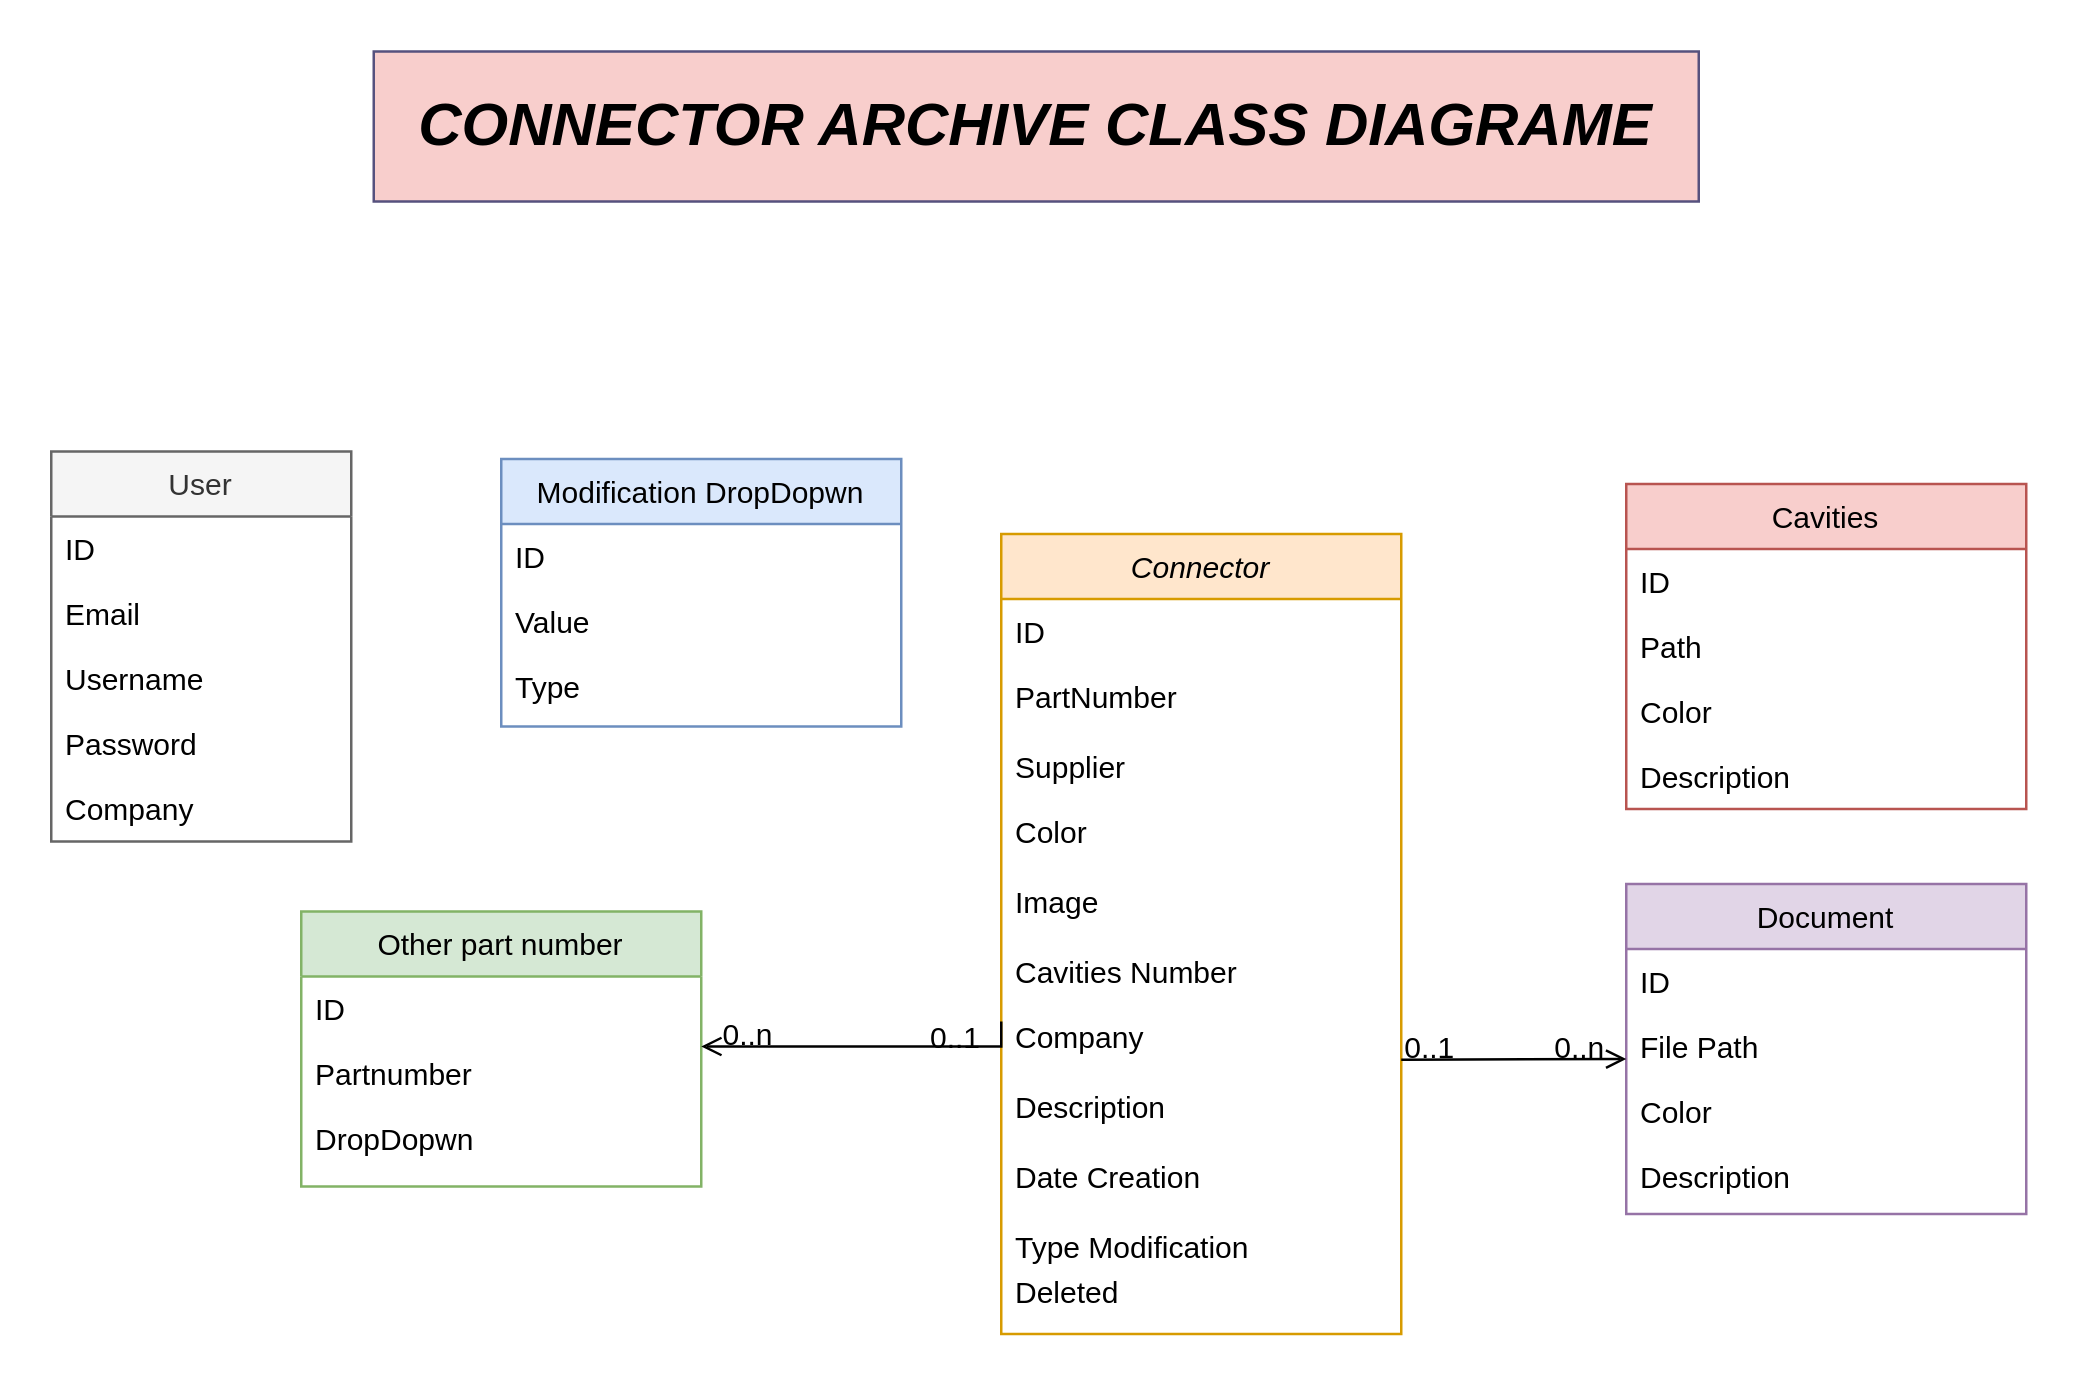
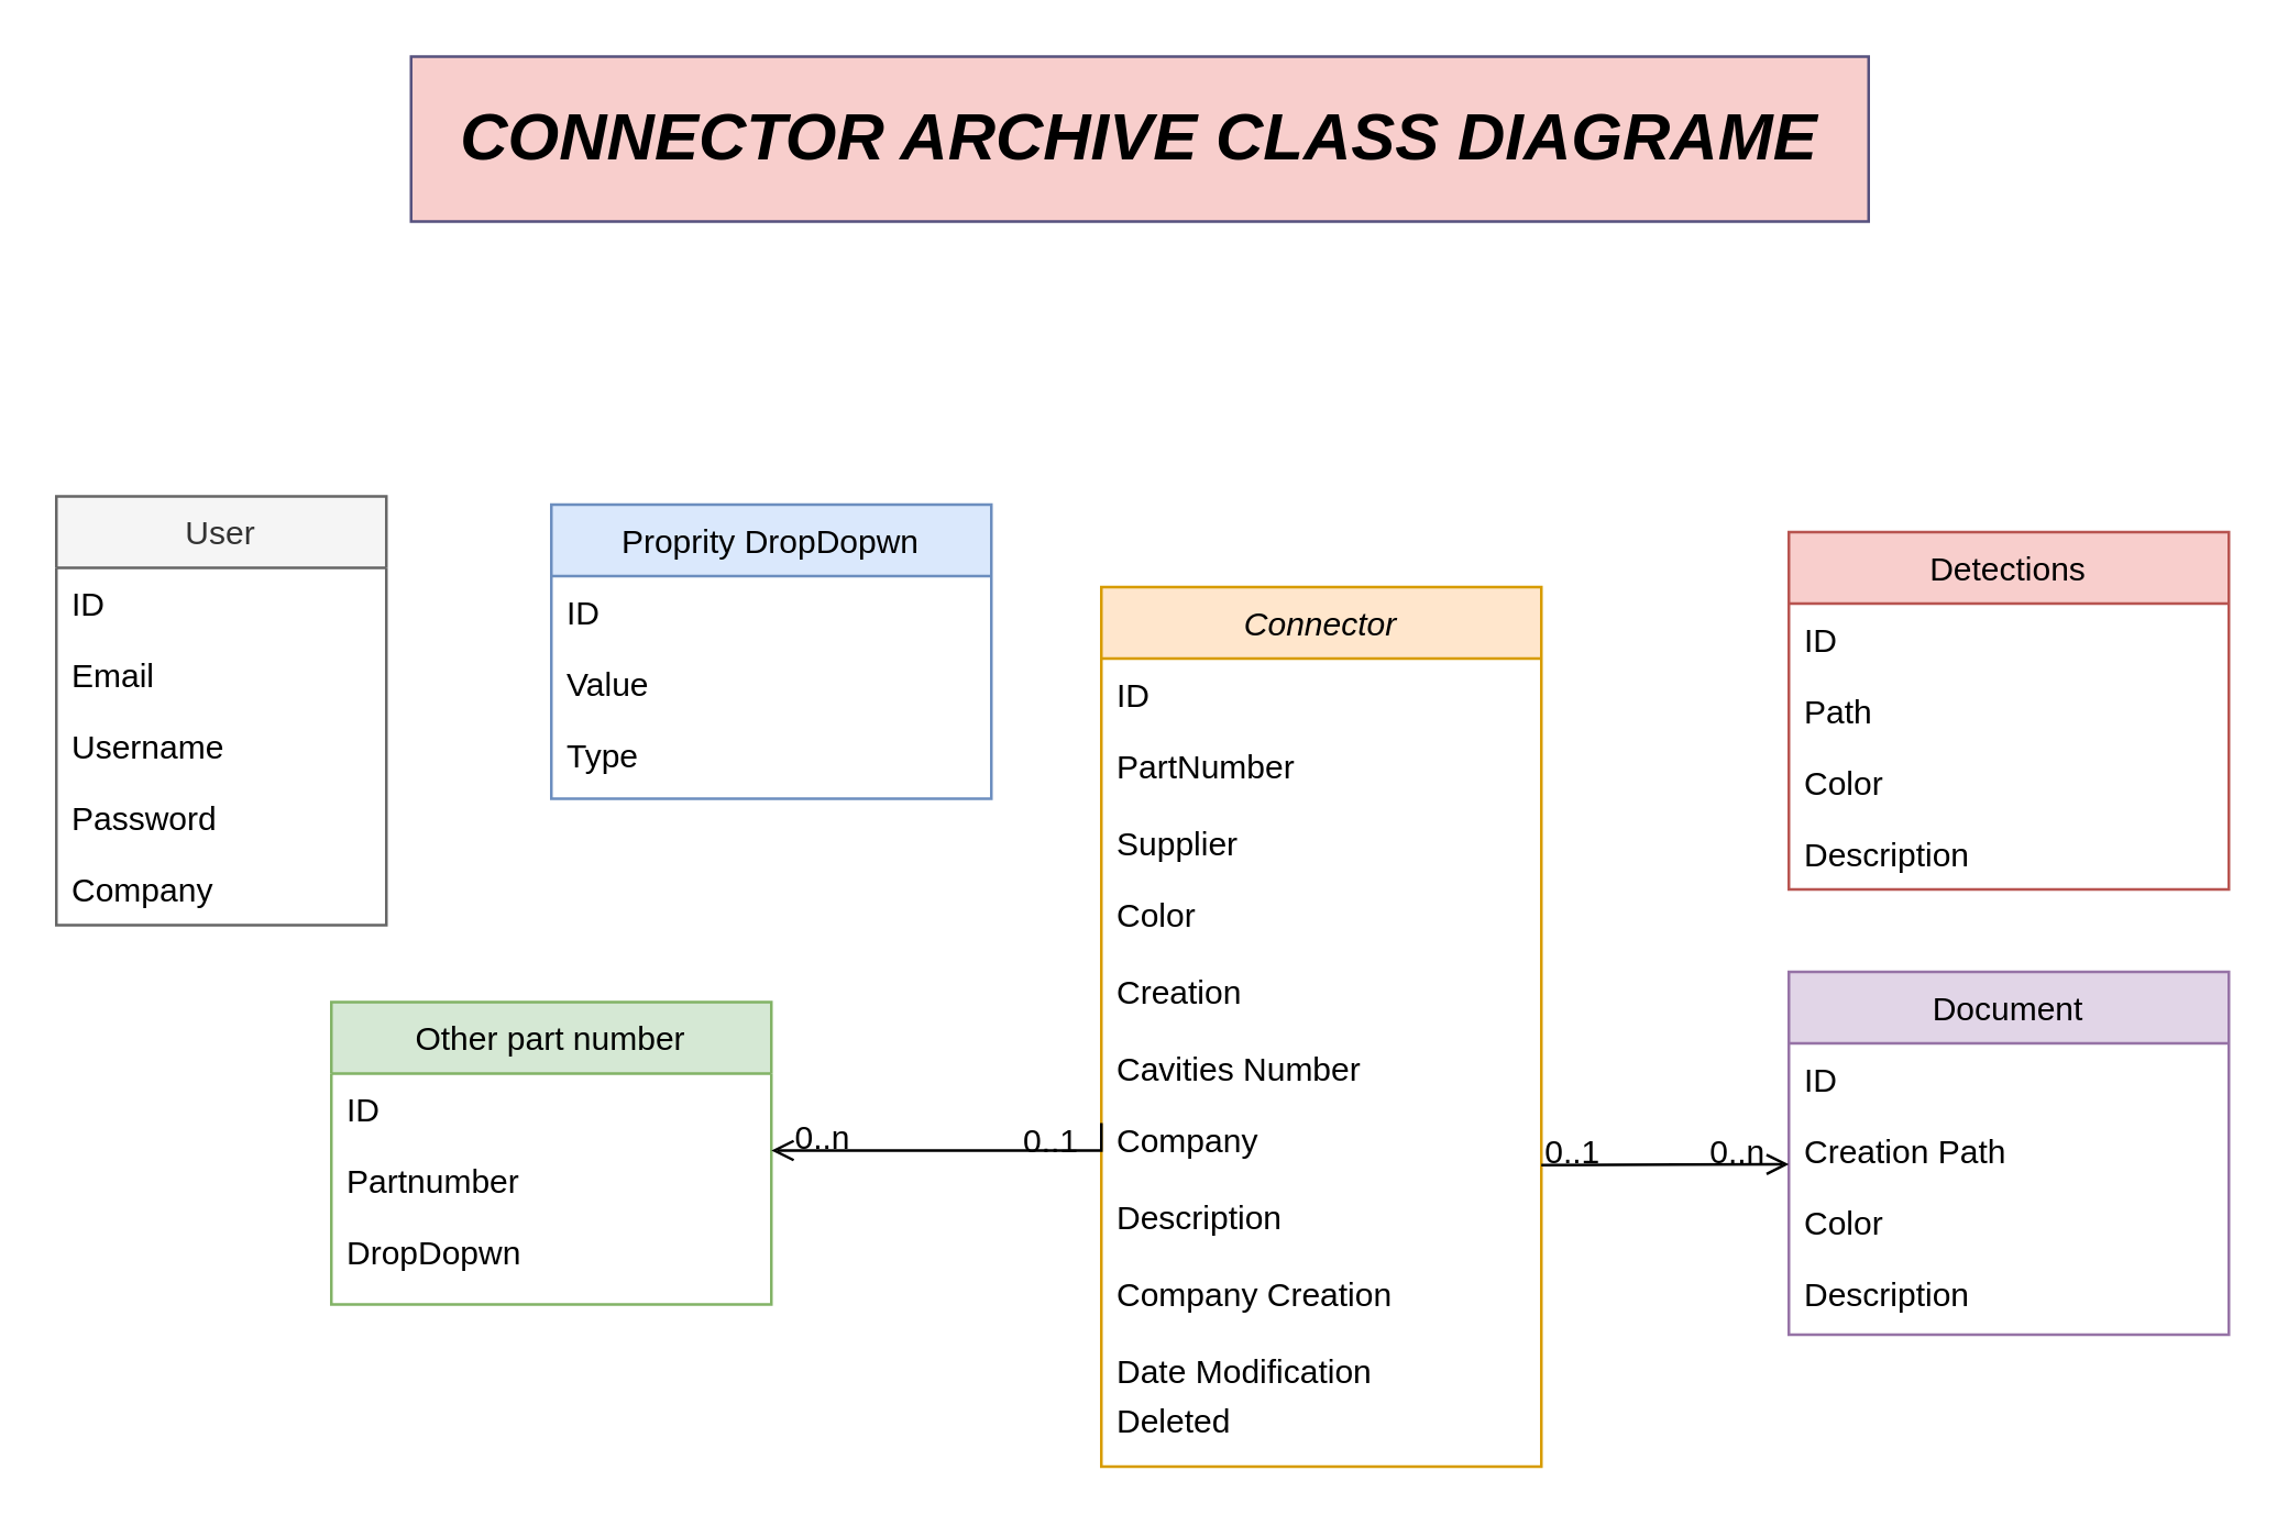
- <mxCell id="19" value="Modification DropDopwn" style="swimlane;fontStyle=0;align=center;verticalAlign=top;childLayout=stackLayout;horizontal=1;startSize=26;horizontalStack=0;resizeParent=1;resizeLast=0;collapsible=1;marginBottom=0;rounded=0;shadow=0;strokeWidth=1;fillStyle=solid;fillColor=#dae8fc;strokeColor=#6c8ebf;swimlaneFillColor=default;" parent="1" vertex="1"><mxGeometry x="200" y="183" width="160" height="107" as="geometry"><mxRectangle x="550" y="140" width="160" height="26" as="alternateBounds" /></mxGeometry></mxCell>
+ <mxCell id="19" value="Proprity DropDopwn" style="swimlane;fontStyle=0;align=center;verticalAlign=top;childLayout=stackLayout;horizontal=1;startSize=26;horizontalStack=0;resizeParent=1;resizeLast=0;collapsible=1;marginBottom=0;rounded=0;shadow=0;strokeWidth=1;fillStyle=solid;fillColor=#dae8fc;strokeColor=#6c8ebf;swimlaneFillColor=default;" parent="1" vertex="1"><mxGeometry x="200" y="183" width="160" height="107" as="geometry"><mxRectangle x="550" y="140" width="160" height="26" as="alternateBounds" /></mxGeometry></mxCell>
- <mxCell id="14" value="Cavities" style="swimlane;fontStyle=0;align=center;verticalAlign=top;childLayout=stackLayout;horizontal=1;startSize=26;horizontalStack=0;resizeParent=1;resizeLast=0;collapsible=1;marginBottom=0;rounded=0;shadow=0;strokeWidth=1;swimlaneFillColor=default;fillColor=#f8cecc;strokeColor=#b85450;" parent="1" vertex="1"><mxGeometry x="650" y="193" width="160" height="130" as="geometry"><mxRectangle x="550" y="140" width="160" height="26" as="alternateBounds" /></mxGeometry></mxCell>
+ <mxCell id="14" value="Detections" style="swimlane;fontStyle=0;align=center;verticalAlign=top;childLayout=stackLayout;horizontal=1;startSize=26;horizontalStack=0;resizeParent=1;resizeLast=0;collapsible=1;marginBottom=0;rounded=0;shadow=0;strokeWidth=1;swimlaneFillColor=default;fillColor=#f8cecc;strokeColor=#b85450;" parent="1" vertex="1"><mxGeometry x="650" y="193" width="160" height="130" as="geometry"><mxRectangle x="550" y="140" width="160" height="26" as="alternateBounds" /></mxGeometry></mxCell>
- <mxCell id="7" value="Image" style="text;align=left;verticalAlign=top;spacingLeft=4;spacingRight=4;overflow=hidden;rotatable=0;points=[[0,0.5],[1,0.5]];portConstraint=eastwest;rounded=0;shadow=0;html=0;" parent="2" vertex="1"><mxGeometry y="134" width="160" height="28" as="geometry" /></mxCell>
+ <mxCell id="7" value="Creation" style="text;align=left;verticalAlign=top;spacingLeft=4;spacingRight=4;overflow=hidden;rotatable=0;points=[[0,0.5],[1,0.5]];portConstraint=eastwest;rounded=0;shadow=0;html=0;" parent="2" vertex="1"><mxGeometry y="134" width="160" height="28" as="geometry" /></mxCell>
- <mxCell id="31" value="File Path" style="text;align=left;verticalAlign=top;spacingLeft=4;spacingRight=4;overflow=hidden;rotatable=0;points=[[0,0.5],[1,0.5]];portConstraint=eastwest;rounded=0;shadow=0;html=0;" parent="29" vertex="1"><mxGeometry y="52" width="160" height="26" as="geometry" /></mxCell>
+ <mxCell id="31" value="Creation Path" style="text;align=left;verticalAlign=top;spacingLeft=4;spacingRight=4;overflow=hidden;rotatable=0;points=[[0,0.5],[1,0.5]];portConstraint=eastwest;rounded=0;shadow=0;html=0;" parent="29" vertex="1"><mxGeometry y="52" width="160" height="26" as="geometry" /></mxCell>
- <mxCell id="11" value="Date Creation" style="text;align=left;verticalAlign=top;spacingLeft=4;spacingRight=4;overflow=hidden;rotatable=0;points=[[0,0.5],[1,0.5]];portConstraint=eastwest;rounded=0;shadow=0;html=0;" parent="2" vertex="1"><mxGeometry y="244" width="160" height="28" as="geometry" /></mxCell>
+ <mxCell id="11" value="Company Creation" style="text;align=left;verticalAlign=top;spacingLeft=4;spacingRight=4;overflow=hidden;rotatable=0;points=[[0,0.5],[1,0.5]];portConstraint=eastwest;rounded=0;shadow=0;html=0;" parent="2" vertex="1"><mxGeometry y="244" width="160" height="28" as="geometry" /></mxCell>
- <mxCell id="12" value="Type Modification" style="text;align=left;verticalAlign=top;spacingLeft=4;spacingRight=4;overflow=hidden;rotatable=0;points=[[0,0.5],[1,0.5]];portConstraint=eastwest;rounded=0;shadow=0;html=0;" parent="2" vertex="1"><mxGeometry y="272" width="160" height="18" as="geometry" /></mxCell>
+ <mxCell id="12" value="Date Modification" style="text;align=left;verticalAlign=top;spacingLeft=4;spacingRight=4;overflow=hidden;rotatable=0;points=[[0,0.5],[1,0.5]];portConstraint=eastwest;rounded=0;shadow=0;html=0;" parent="2" vertex="1"><mxGeometry y="272" width="160" height="18" as="geometry" /></mxCell>
